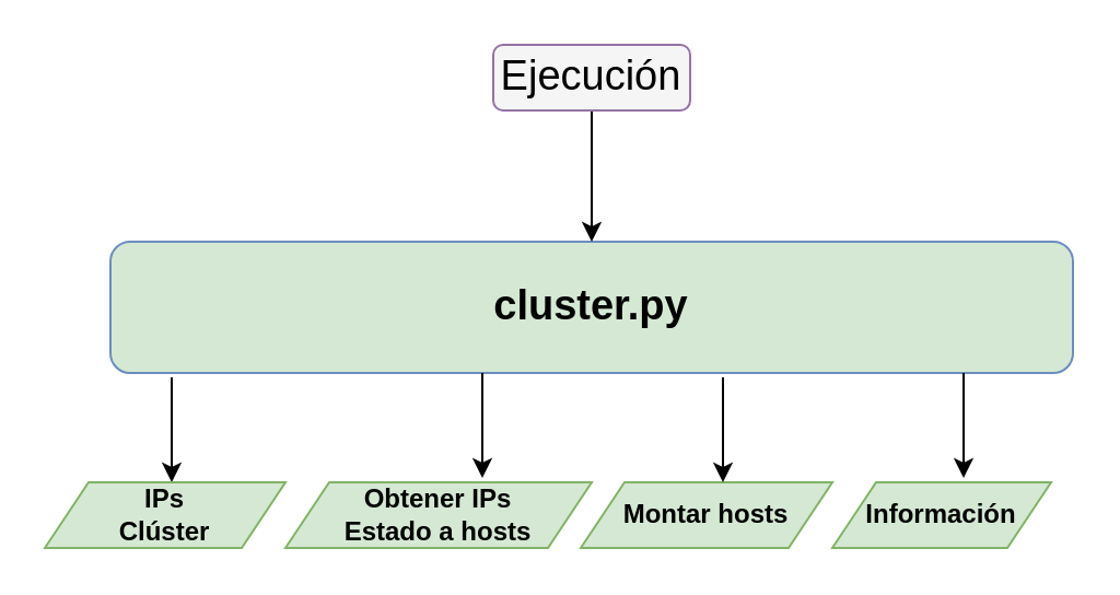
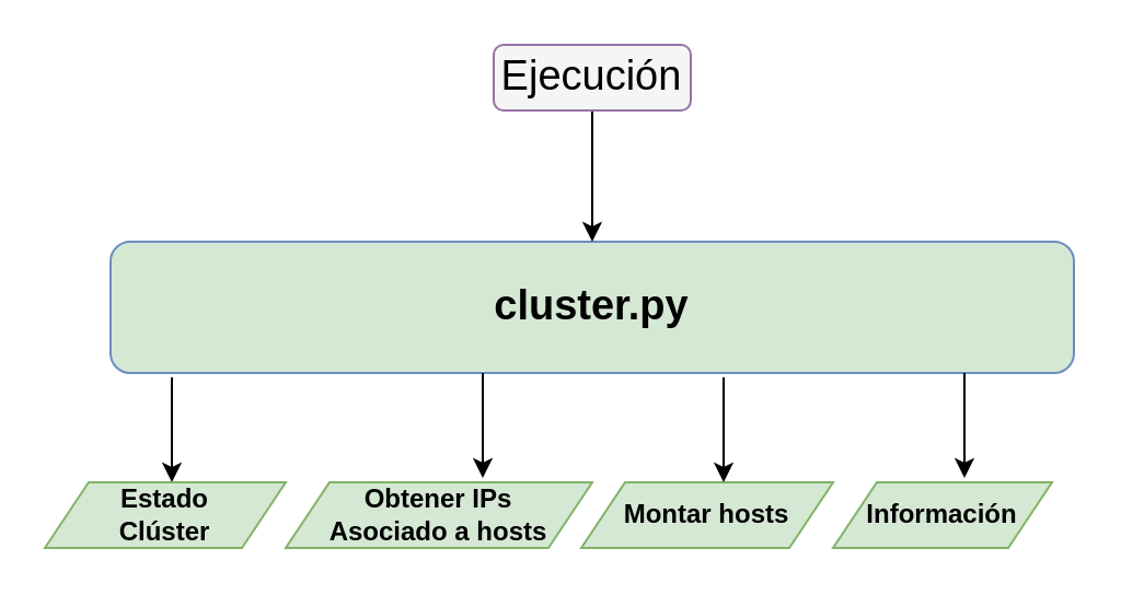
- <mxCell id="4" value="IPs &lt;br&gt;Clúster" style="shape=parallelogram;perimeter=parallelogramPerimeter;whiteSpace=wrap;html=1;fixedSize=1;fontStyle=1;fillColor=#d5e8d4;strokeColor=#82b366;" vertex="1" parent="1"><mxGeometry x="20" y="220" width="110" height="30" as="geometry" /></mxCell>
+ <mxCell id="4" value="Estado &lt;br&gt;Clúster" style="shape=parallelogram;perimeter=parallelogramPerimeter;whiteSpace=wrap;html=1;fixedSize=1;fontStyle=1;fillColor=#d5e8d4;strokeColor=#82b366;" vertex="1" parent="1"><mxGeometry x="20" y="220" width="110" height="30" as="geometry" /></mxCell>
- <mxCell id="6" value="Obtener IPs&lt;br&gt;Estado a hosts" style="shape=parallelogram;perimeter=parallelogramPerimeter;whiteSpace=wrap;html=1;fixedSize=1;fontStyle=1;fillColor=#d5e8d4;strokeColor=#82b366;" vertex="1" parent="1"><mxGeometry x="130" y="220" width="140" height="30" as="geometry" /></mxCell>
+ <mxCell id="6" value="Obtener IPs&lt;br&gt;Asociado a hosts" style="shape=parallelogram;perimeter=parallelogramPerimeter;whiteSpace=wrap;html=1;fixedSize=1;fontStyle=1;fillColor=#d5e8d4;strokeColor=#82b366;" vertex="1" parent="1"><mxGeometry x="130" y="220" width="140" height="30" as="geometry" /></mxCell>
